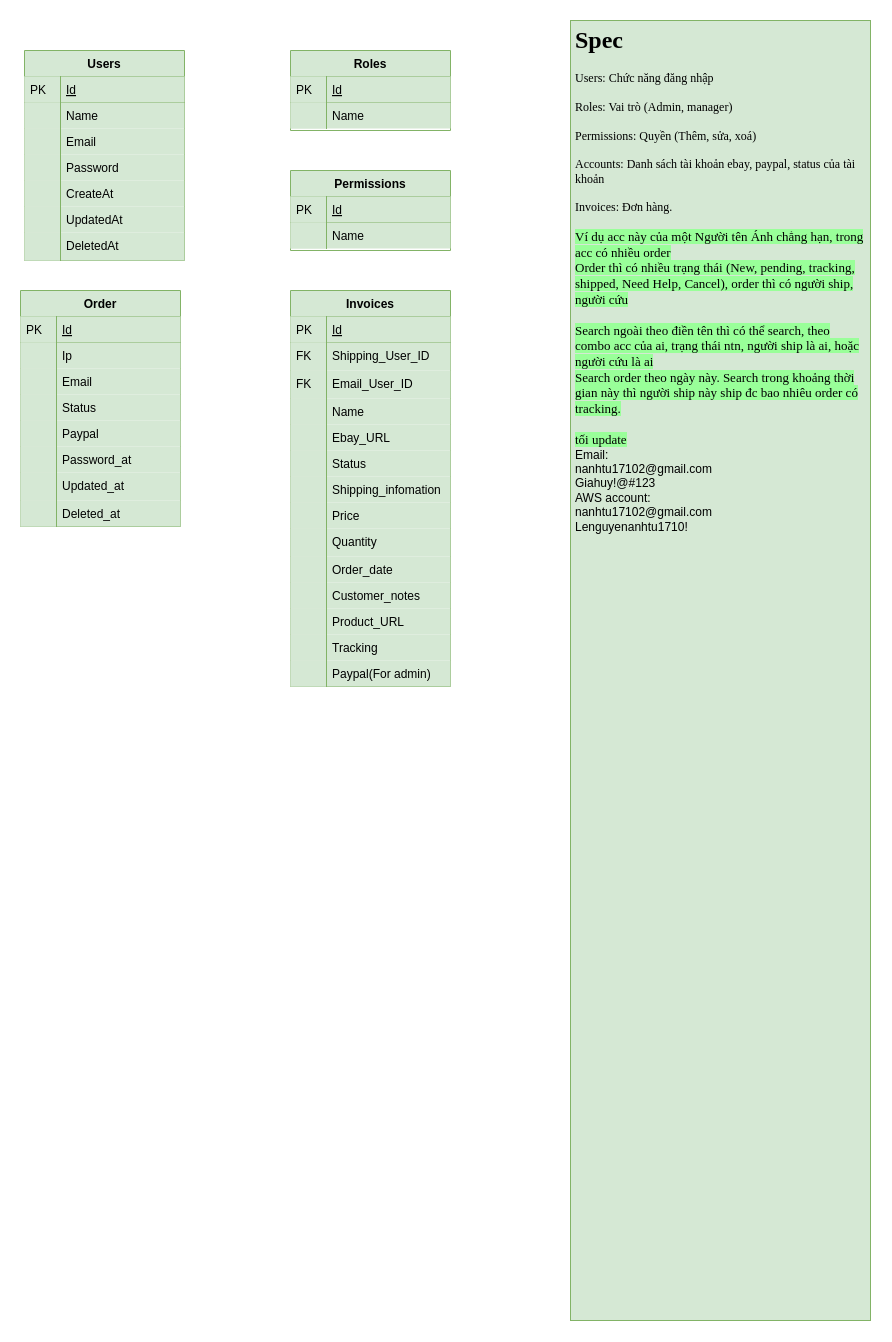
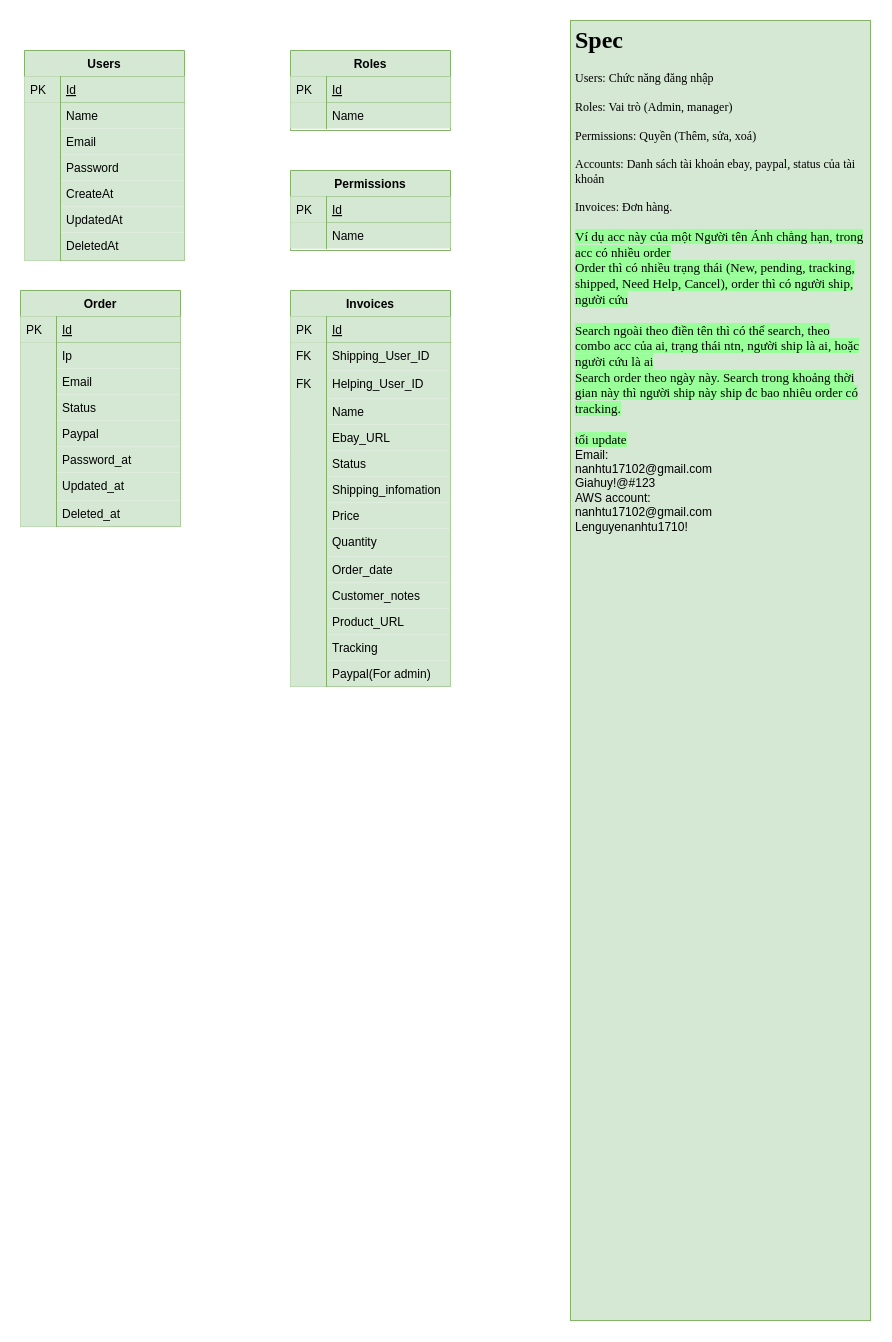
- <mxCell id="50" value="Email_User_ID" style="shape=partialRectangle;top=0;left=0;right=0;bottom=0;align=left;verticalAlign=top;fillColor=#d5e8d4;spacingLeft=40;spacingRight=4;overflow=hidden;rotatable=0;points=[[0,0.5],[1,0.5]];portConstraint=eastwest;dropTarget=0;rounded=0;shadow=0;strokeWidth=1;strokeColor=#82b366;" vertex="1" parent="45"><mxGeometry y="80" width="160" height="28" as="geometry" /></mxCell>
+ <mxCell id="50" value="Helping_User_ID" style="shape=partialRectangle;top=0;left=0;right=0;bottom=0;align=left;verticalAlign=top;fillColor=#d5e8d4;spacingLeft=40;spacingRight=4;overflow=hidden;rotatable=0;points=[[0,0.5],[1,0.5]];portConstraint=eastwest;dropTarget=0;rounded=0;shadow=0;strokeWidth=1;strokeColor=#82b366;" vertex="1" parent="45"><mxGeometry y="80" width="160" height="28" as="geometry" /></mxCell>
